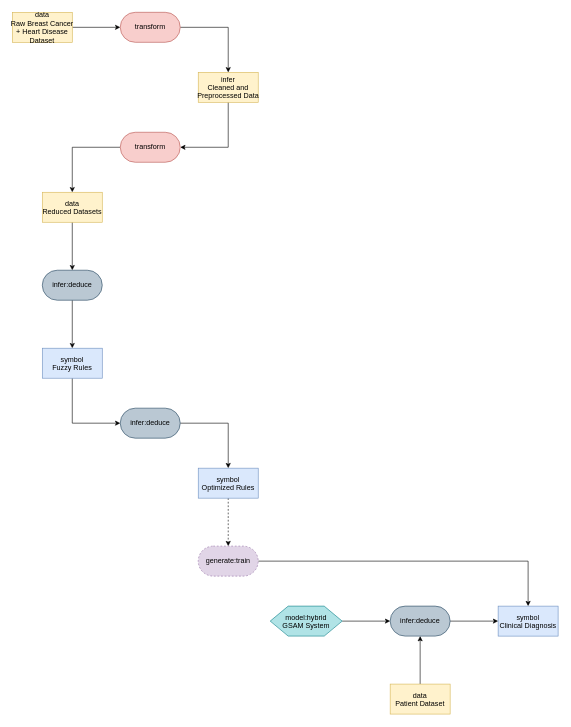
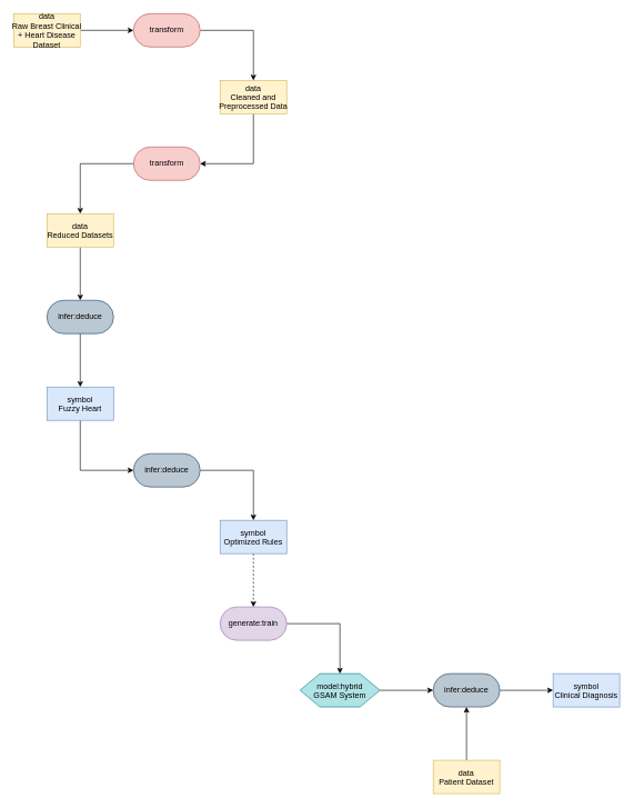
- <mxCell id="3" value="data&#10;Raw Breast Cancer&#10;+ Heart Disease&#10;Dataset" style="rectangle;fillColor=#fff2cc;strokeColor=#d6b656;" name="data" vertex="1" parent="1"><mxGeometry x="20" y="20" width="100" height="50" as="geometry" /></mxCell>
+ <mxCell id="3" value="data&#10;Raw Breast Clinical&#10;+ Heart Disease&#10;Dataset" style="rectangle;fillColor=#fff2cc;strokeColor=#d6b656;" name="data" vertex="1" parent="1"><mxGeometry x="20" y="20" width="100" height="50" as="geometry" /></mxCell>
- <mxCell id="7" value="infer&#10;Cleaned and&#10;Preprocessed Data" style="rectangle;fillColor=#fff2cc;strokeColor=#d6b656;" name="data" vertex="1" parent="1"><mxGeometry x="330" y="120" width="100" height="50" as="geometry" /></mxCell>
+ <mxCell id="7" value="data&#10;Cleaned and&#10;Preprocessed Data" style="rectangle;fillColor=#fff2cc;strokeColor=#d6b656;" name="data" vertex="1" parent="1"><mxGeometry x="330" y="120" width="100" height="50" as="geometry" /></mxCell>
- <mxCell id="15" value="symbol&#10;Fuzzy Rules" style="rectangle;fillColor=#dae8fc;strokeColor=#6c8ebf;" name="symbol" vertex="1" parent="1"><mxGeometry x="70" y="580" width="100" height="50" as="geometry" /></mxCell>
+ <mxCell id="15" value="symbol&#10;Fuzzy Heart" style="rectangle;fillColor=#dae8fc;strokeColor=#6c8ebf;" name="symbol" vertex="1" parent="1"><mxGeometry x="70" y="580" width="100" height="50" as="geometry" /></mxCell>
- <mxCell id="21" value="generate:train" style="rounded=1;whiteSpace=wrap;html=1;arcSize=50;fillColor=#e1d5e7;strokeColor=#9673a6;dashed=1;" name="generate:train" vertex="1" parent="1"><mxGeometry x="330" y="910" width="100" height="50" as="geometry" /></mxCell>
+ <mxCell id="21" value="generate:train" style="rounded=1;whiteSpace=wrap;html=1;arcSize=50;fillColor=#e1d5e7;strokeColor=#9673a6;" name="generate:train" vertex="1" parent="1"><mxGeometry x="330" y="910" width="100" height="50" as="geometry" /></mxCell>
- <mxCell id="20" style="edgeStyle=orthogonalEdgeStyle;rounded=0;orthogonalLoop=1;jettySize=auto;html=1;exitX=1;exitY=0.5;exitDx=0;exitDy=0;" edge="1" parent="1" source="21" target="28"><mxGeometry relative="1" as="geometry" /></mxCell>
+ <mxCell id="20" style="edgeStyle=orthogonalEdgeStyle;rounded=0;orthogonalLoop=1;jettySize=auto;html=1;exitX=1;exitY=0.5;exitDx=0;exitDy=0;entryX=0.5;entryY=0;entryDx=0;entryDy=0;" edge="1" parent="1" source="21" target="23"><mxGeometry relative="1" as="geometry" /></mxCell>
